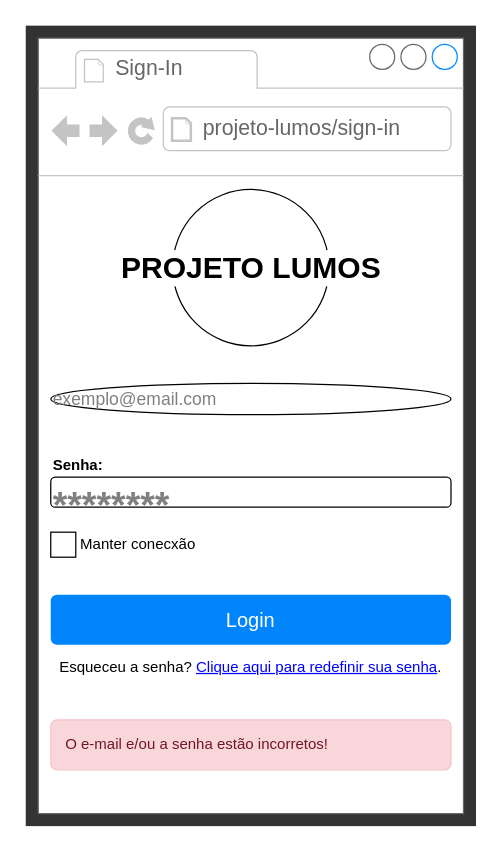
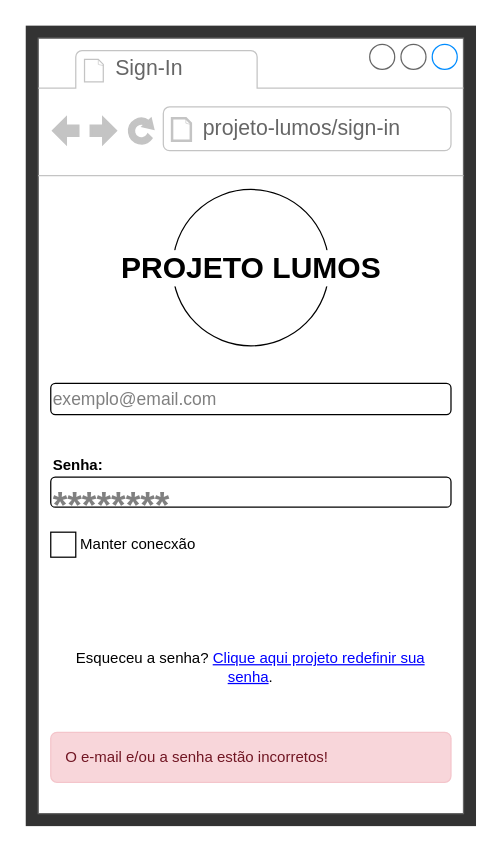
- <mxCell id="10" value="&lt;div style=&quot;font-size: 14px;&quot; align=&quot;left&quot;&gt;exemplo@email.com&lt;/div&gt;" style="ellipse;whiteSpace=wrap;html=1;align=left;fontColor=#808080;fontSize=14;" vertex="1" parent="4"><mxGeometry x="10" y="276" width="320" height="25" as="geometry" /></mxCell>
+ <mxCell id="10" value="&lt;div style=&quot;font-size: 14px;&quot; align=&quot;left&quot;&gt;exemplo@email.com&lt;/div&gt;" style="rounded=1;whiteSpace=wrap;html=1;align=left;fontColor=#808080;fontSize=14;" vertex="1" parent="4"><mxGeometry x="10" y="276" width="320" height="25" as="geometry" /></mxCell>
- <mxCell id="15" value="Login" style="html=1;shadow=0;dashed=0;shape=mxgraph.bootstrap.rrect;rSize=5;strokeColor=none;strokeWidth=1;fillColor=#0085FC;fontColor=#FFFFFF;whiteSpace=wrap;align=center;verticalAlign=middle;spacingLeft=0;fontStyle=0;fontSize=16;spacing=5;" vertex="1" parent="4"><mxGeometry x="10" y="445" width="320" height="40" as="geometry" /></mxCell>
- <mxCell id="5" value="&lt;font color=&quot;#000000&quot;&gt;Esqueceu a senha? &lt;/font&gt;&lt;u&gt;Clique aqui para redefinir sua senha&lt;/u&gt;&lt;font color=&quot;#000000&quot;&gt;.&lt;/font&gt;" style="text;html=1;strokeColor=none;fillColor=none;align=center;verticalAlign=middle;whiteSpace=wrap;rounded=0;fontStyle=0;fontColor=#0000FF;" vertex="1" parent="4"><mxGeometry x="10" y="485" width="320" height="35" as="geometry" /></mxCell>
+ <mxCell id="5" value="&lt;font color=&quot;#000000&quot;&gt;Esqueceu a senha? &lt;/font&gt;&lt;u&gt;Clique aqui projeto redefinir sua senha&lt;/u&gt;&lt;font color=&quot;#000000&quot;&gt;.&lt;/font&gt;" style="text;html=1;strokeColor=none;fillColor=none;align=center;verticalAlign=middle;whiteSpace=wrap;rounded=0;fontStyle=0;fontColor=#0000FF;" vertex="1" parent="4"><mxGeometry x="10" y="485" width="320" height="35" as="geometry" /></mxCell>
- <mxCell id="16" value="O e-mail e/ou a senha estão incorretos!" style="html=1;shadow=0;dashed=0;shape=mxgraph.bootstrap.rrect;rSize=5;strokeColor=#F4C5CB;strokeWidth=1;fillColor=#F8D6DA;fontColor=#711623;whiteSpace=wrap;align=left;verticalAlign=middle;spacingLeft=10;" vertex="1" parent="4"><mxGeometry x="10" y="545" width="320" height="40" as="geometry" /></mxCell>
+ <mxCell id="16" value="O e-mail e/ou a senha estão incorretos!" style="html=1;shadow=0;dashed=0;shape=mxgraph.bootstrap.rrect;rSize=5;strokeColor=#F4C5CB;strokeWidth=1;fillColor=#F8D6DA;fontColor=#711623;whiteSpace=wrap;align=left;verticalAlign=middle;spacingLeft=10;" vertex="1" parent="4"><mxGeometry x="10" y="555" width="320" height="40" as="geometry" /></mxCell>
